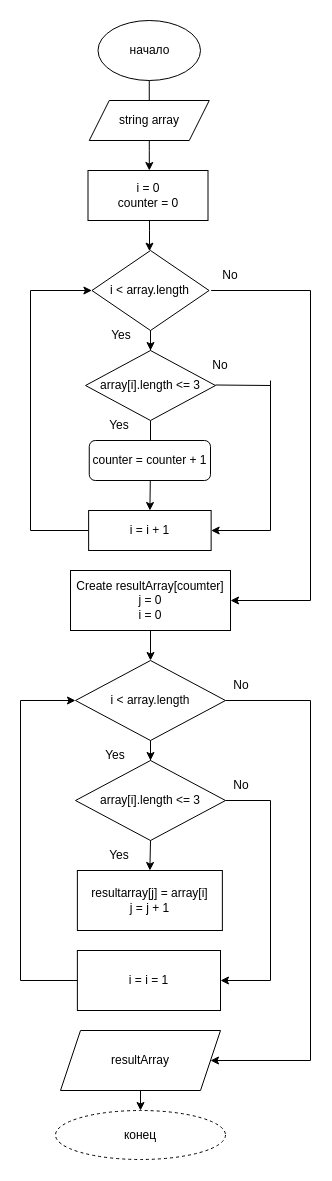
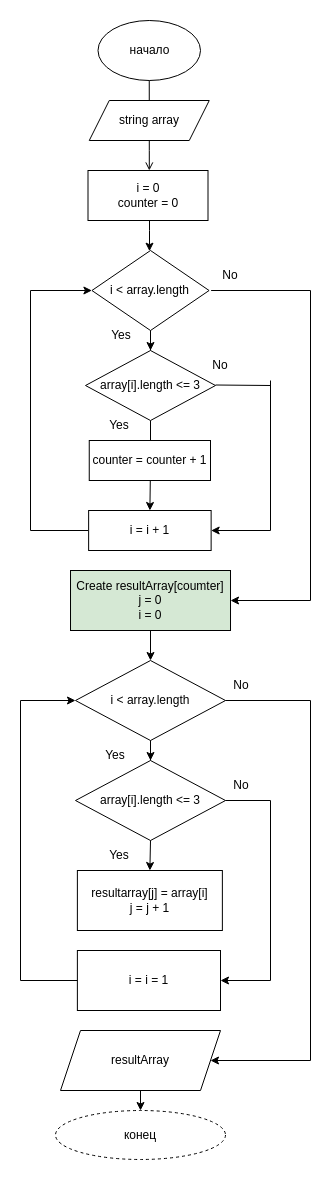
- <mxCell id="2" value="" style="edgeStyle=orthogonalEdgeStyle;rounded=0;orthogonalLoop=1;jettySize=auto;html=1;" edge="1" parent="1" source="3" target="6"><mxGeometry relative="1" as="geometry"><Array as="points"><mxPoint x="148" y="150" /><mxPoint x="148" y="150" /></Array></mxGeometry></mxCell>
+ <mxCell id="2" value="" style="edgeStyle=orthogonalEdgeStyle;rounded=0;orthogonalLoop=1;jettySize=auto;html=1;endArrow=open;" edge="1" parent="1" source="3" target="6"><mxGeometry relative="1" as="geometry"><Array as="points"><mxPoint x="148" y="150" /><mxPoint x="148" y="150" /></Array></mxGeometry></mxCell>
- <mxCell id="11" value="counter = counter + 1" style="whiteSpace=wrap;html=1;rounded=1;" vertex="1" parent="1"><mxGeometry x="88.75" y="440" width="121.25" height="40" as="geometry" /></mxCell>
+ <mxCell id="11" value="counter = counter + 1" style="rounded=0;whiteSpace=wrap;html=1;" vertex="1" parent="1"><mxGeometry x="88.75" y="440" width="121.25" height="40" as="geometry" /></mxCell>
- <mxCell id="14" value="Create resultArray[coumter]&lt;div&gt;j = 0&lt;/div&gt;&lt;div&gt;i = 0&lt;/div&gt;" style="rounded=0;whiteSpace=wrap;html=1;" vertex="1" parent="1"><mxGeometry x="70.01" y="570" width="160" height="60" as="geometry" /></mxCell>
+ <mxCell id="14" value="Create resultArray[coumter]&lt;div&gt;j = 0&lt;/div&gt;&lt;div&gt;i = 0&lt;/div&gt;" style="rounded=0;whiteSpace=wrap;html=1;fillColor=#d5e8d4;" vertex="1" parent="1"><mxGeometry x="70.01" y="570" width="160" height="60" as="geometry" /></mxCell>
